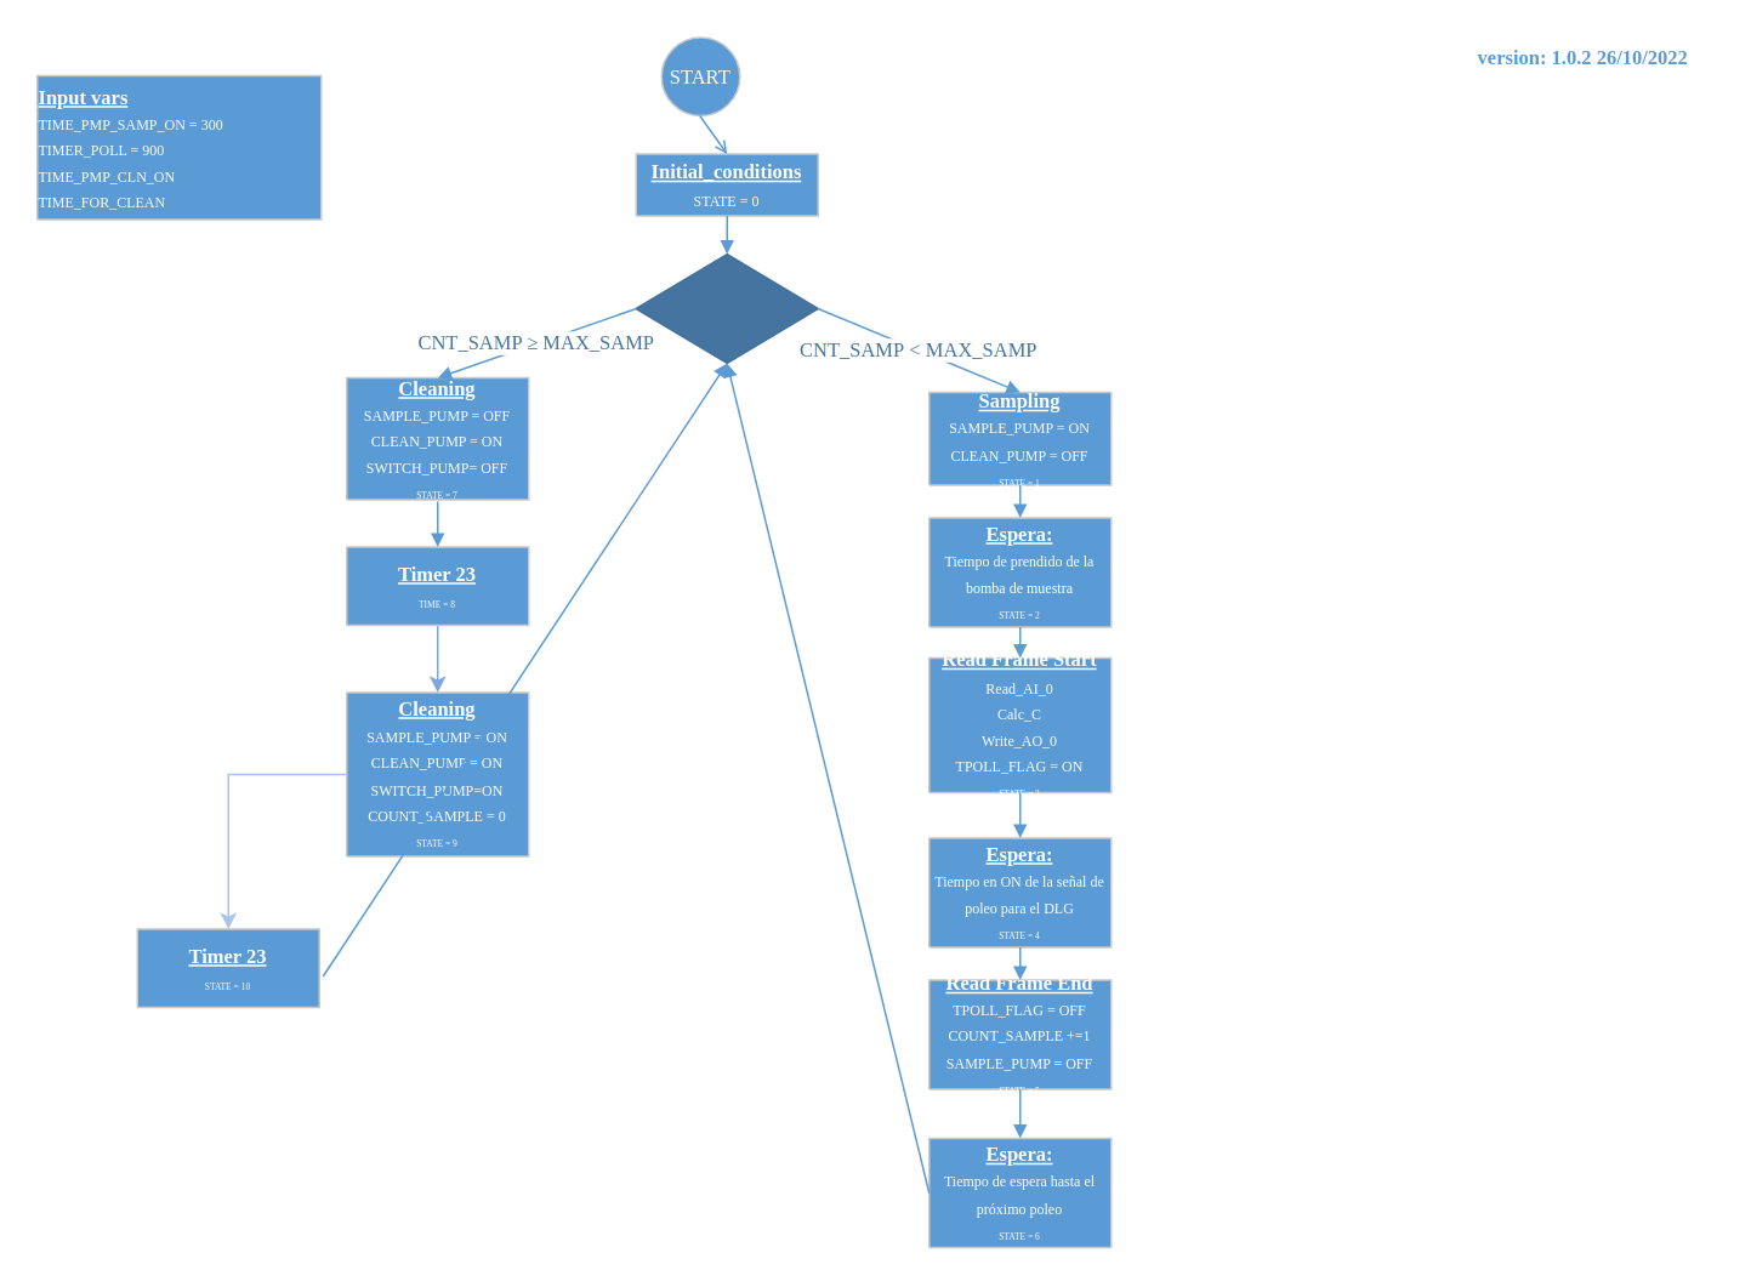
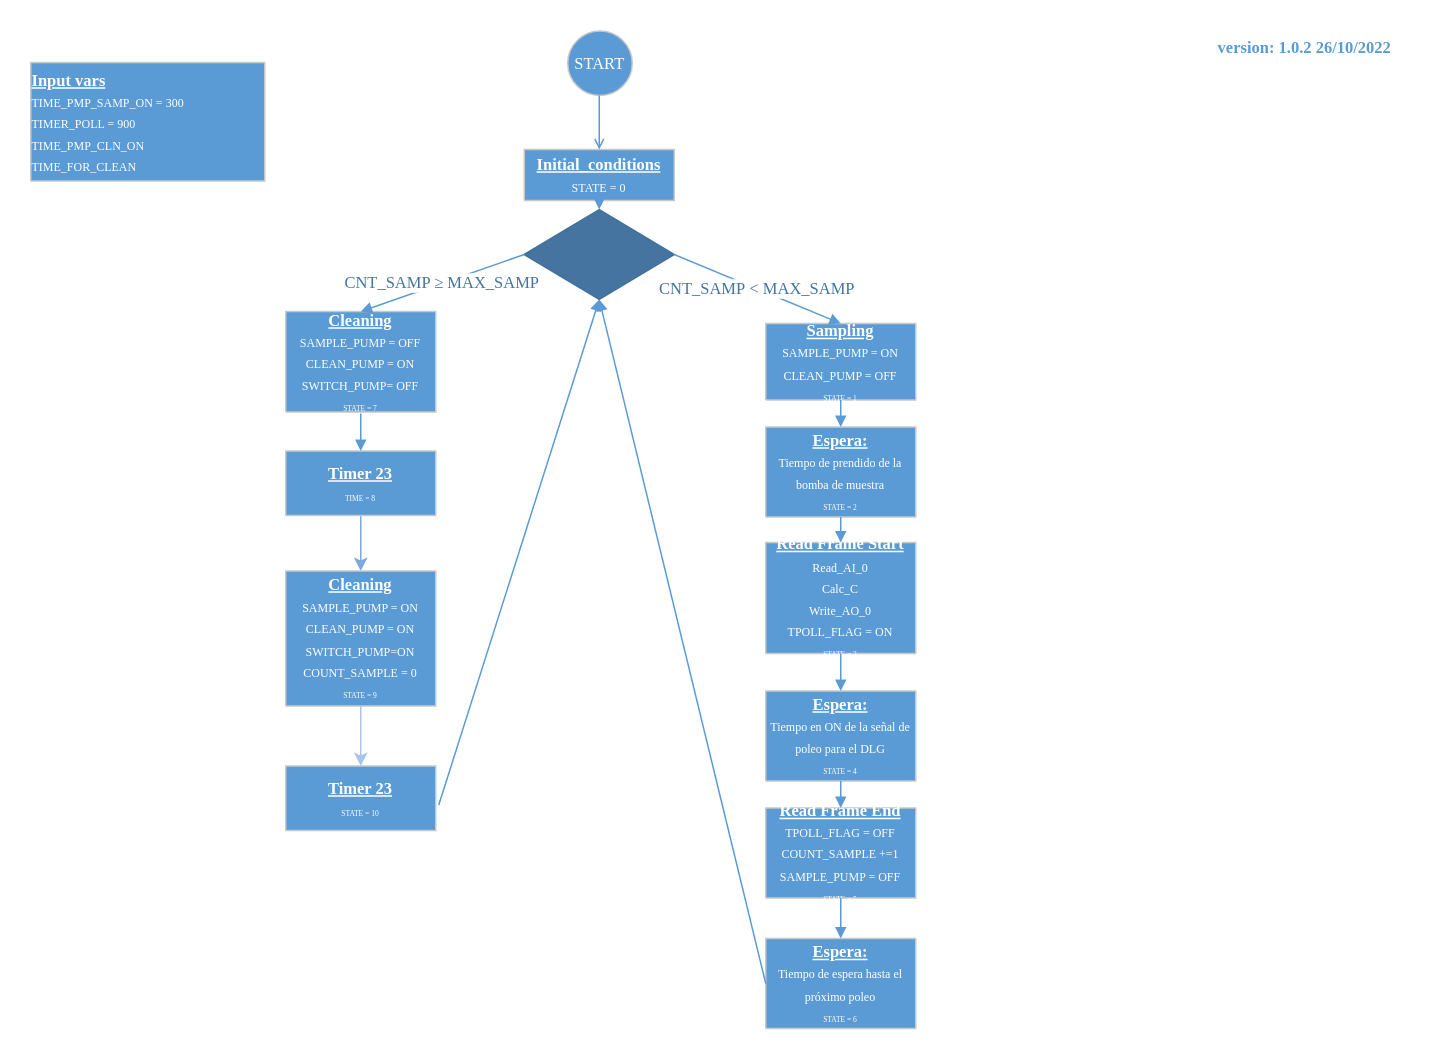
- <mxCell id="3" value="&lt;font style=&quot;font-size:11px;font-family:Calibri;color:#feffff;direction:ltr;letter-spacing:0px;line-height:120%;opacity:1&quot;&gt;START&lt;br/&gt;&lt;/font&gt;" style="verticalAlign=middle;align=center;vsdxID=42;fillColor=#5b9bd5;gradientColor=none;shape=stencil(vVFBDgIhDHwNRxKE+IJ1/Ufjll0iLpuCLv5eSDWKevLgbaYznTatMF2cYEGhVUwUjri6IU3C7ITWbp6QXCpImF6YzgbCkcJ5HpgvUJ0VncKlJmTuU7VDqyuzLdM9O4EORaLcaIpa7yNoo75GqSwhuygpJEguzM1UDzSiLGOk9TDec1iKK+LyUf5lsf+tVcDzzNZ5z1961d/fUkr8UtPfAA==);strokeColor=#c8c8c8;spacingTop=-1;spacingBottom=-1;spacingLeft=-1;spacingRight=-1;labelBackgroundColor=none;rounded=0;html=1;whiteSpace=wrap;" parent="1" vertex="1"><mxGeometry x="363" y="20" width="43" height="43" as="geometry" /></mxCell>
+ <mxCell id="3" value="&lt;font style=&quot;font-size:11px;font-family:Calibri;color:#feffff;direction:ltr;letter-spacing:0px;line-height:120%;opacity:1&quot;&gt;START&lt;br/&gt;&lt;/font&gt;" style="verticalAlign=middle;align=center;vsdxID=42;fillColor=#5b9bd5;gradientColor=none;shape=stencil(vVFBDgIhDHwNRxKE+IJ1/Ufjll0iLpuCLv5eSDWKevLgbaYznTatMF2cYEGhVUwUjri6IU3C7ITWbp6QXCpImF6YzgbCkcJ5HpgvUJ0VncKlJmTuU7VDqyuzLdM9O4EORaLcaIpa7yNoo75GqSwhuygpJEguzM1UDzSiLGOk9TDec1iKK+LyUf5lsf+tVcDzzNZ5z1961d/fUkr8UtPfAA==);strokeColor=#c8c8c8;spacingTop=-1;spacingBottom=-1;spacingLeft=-1;spacingRight=-1;labelBackgroundColor=none;rounded=0;html=1;whiteSpace=wrap;" parent="1" vertex="1"><mxGeometry x="378" y="20" width="43" height="43" as="geometry" /></mxCell>
- <mxCell id="4" value="&lt;font style=&quot;font-size:11px;font-family:Calibri;color:#feffff;direction:ltr;letter-spacing:0px;line-height:120%;opacity:1&quot;&gt;&lt;u&gt;&lt;b&gt;Initial_conditions&lt;br/&gt;&lt;/b&gt;&lt;/u&gt;&lt;/font&gt;&lt;font style=&quot;font-size:8px;font-family:Themed;color:#feffff;direction:ltr;letter-spacing:0px;line-height:120%;opacity:1&quot;&gt;STATE = &lt;/font&gt;&lt;font style=&quot;font-size:8px;font-family:Themed;color:#feffff;direction:ltr;letter-spacing:0px;line-height:120%;opacity:1&quot;&gt;0&lt;/font&gt;&lt;font style=&quot;font-size:11px;font-family:Themed;color:#feffff;direction:ltr;letter-spacing:0px;line-height:120%;opacity:1&quot;&gt;&lt;br/&gt;&lt;/font&gt;" style="verticalAlign=middle;align=center;vsdxID=43;fillColor=#5b9bd5;gradientColor=none;shape=stencil(nZBLDoAgDERP0z3SIyjew0SURgSD+Lu9kMZoXLhwN9O+tukAlrNpJg1SzDH4QW/URgNYgZTkjA4UkwJUgGXng+6DX1zLfmoymdXo17xh5zmRJ6Q42BWCfc2oJfdAr+Yv+AP9Cb7OJ3H/2JG1HNGz/84klThPVCc=);strokeColor=#c8c8c8;spacingTop=-1;spacingBottom=-1;spacingLeft=-1;spacingRight=-1;labelBackgroundColor=none;rounded=0;html=1;whiteSpace=wrap;" parent="1" vertex="1"><mxGeometry x="349" y="84" width="100" height="34" as="geometry" /></mxCell>
+ <mxCell id="4" value="&lt;font style=&quot;font-size:11px;font-family:Calibri;color:#feffff;direction:ltr;letter-spacing:0px;line-height:120%;opacity:1&quot;&gt;&lt;u&gt;&lt;b&gt;Initial_conditions&lt;br/&gt;&lt;/b&gt;&lt;/u&gt;&lt;/font&gt;&lt;font style=&quot;font-size:8px;font-family:Themed;color:#feffff;direction:ltr;letter-spacing:0px;line-height:120%;opacity:1&quot;&gt;STATE = &lt;/font&gt;&lt;font style=&quot;font-size:8px;font-family:Themed;color:#feffff;direction:ltr;letter-spacing:0px;line-height:120%;opacity:1&quot;&gt;0&lt;/font&gt;&lt;font style=&quot;font-size:11px;font-family:Themed;color:#feffff;direction:ltr;letter-spacing:0px;line-height:120%;opacity:1&quot;&gt;&lt;br/&gt;&lt;/font&gt;" style="verticalAlign=middle;align=center;vsdxID=43;fillColor=#5b9bd5;gradientColor=none;shape=stencil(nZBLDoAgDERP0z3SIyjew0SURgSD+Lu9kMZoXLhwN9O+tukAlrNpJg1SzDH4QW/URgNYgZTkjA4UkwJUgGXng+6DX1zLfmoymdXo17xh5zmRJ6Q42BWCfc2oJfdAr+Yv+AP9Cb7OJ3H/2JG1HNGz/84klThPVCc=);strokeColor=#c8c8c8;spacingTop=-1;spacingBottom=-1;spacingLeft=-1;spacingRight=-1;labelBackgroundColor=none;rounded=0;html=1;whiteSpace=wrap;" parent="1" vertex="1"><mxGeometry x="349" y="99" width="100" height="34" as="geometry" /></mxCell>
- <mxCell id="18" value="&lt;p style=&quot;margin-left: 0 ; margin-right: 0 ; margin-top: 0px ; margin-bottom: 0px ; text-indent: 0 ; direction: ltr&quot;&gt;&lt;font style=&quot;font-size: 11px ; font-family: &amp;#34;calibri&amp;#34; ; color: #feffff ; direction: ltr ; letter-spacing: 0px ; line-height: 120% ; opacity: 1&quot;&gt;&lt;u&gt;&lt;b&gt;Timer 23&lt;/b&gt;&lt;/u&gt;&lt;/font&gt;&lt;font style=&quot;font-size: 11px ; font-family: &amp;#34;themed&amp;#34; ; color: #feffff ; direction: ltr ; letter-spacing: 0px ; line-height: 120% ; opacity: 1&quot;&gt;&lt;br&gt;&lt;/font&gt;&lt;/p&gt;&lt;p style=&quot;margin-left: 0 ; margin-right: 0 ; margin-top: 0px ; margin-bottom: 0px ; text-indent: 0 ; direction: ltr&quot;&gt;&lt;font style=&quot;font-size: 5px ; font-family: &amp;#34;themed&amp;#34; ; color: #feffff ; direction: ltr ; letter-spacing: 0px ; line-height: 120% ; opacity: 1&quot;&gt;STATE = 10&lt;/font&gt;&lt;font style=&quot;font-size: 11px ; font-family: &amp;#34;themed&amp;#34; ; color: #feffff ; direction: ltr ; letter-spacing: 0px ; line-height: 120% ; opacity: 1&quot;&gt;&lt;br&gt;&lt;/font&gt;&lt;/p&gt;" style="verticalAlign=middle;align=center;vsdxID=65;fillColor=#5b9bd5;gradientColor=none;shape=stencil(nZBLDoAgDERP0z3SIyjew0SURgSD+Lu9kMZoXLhwN9O+tukAlrNpJg1SzDH4QW/URgNYgZTkjA4UkwJUgGXng+6DX1zLfmoymdXo17xh5zmRJ6Q42BWCfc2oJfdAr+Yv+AP9Cb7OJ3H/2JG1HNGz/84klThPVCc=);strokeColor=#c8c8c8;spacingTop=-1;spacingBottom=-1;spacingLeft=-1;spacingRight=-1;labelBackgroundColor=none;rounded=0;html=1;whiteSpace=wrap;" parent="1" vertex="1"><mxGeometry x="75" y="510" width="100" height="43" as="geometry" /></mxCell>
+ <mxCell id="18" value="&lt;p style=&quot;margin-left: 0 ; margin-right: 0 ; margin-top: 0px ; margin-bottom: 0px ; text-indent: 0 ; direction: ltr&quot;&gt;&lt;font style=&quot;font-size: 11px ; font-family: &amp;#34;calibri&amp;#34; ; color: #feffff ; direction: ltr ; letter-spacing: 0px ; line-height: 120% ; opacity: 1&quot;&gt;&lt;u&gt;&lt;b&gt;Timer 23&lt;/b&gt;&lt;/u&gt;&lt;/font&gt;&lt;font style=&quot;font-size: 11px ; font-family: &amp;#34;themed&amp;#34; ; color: #feffff ; direction: ltr ; letter-spacing: 0px ; line-height: 120% ; opacity: 1&quot;&gt;&lt;br&gt;&lt;/font&gt;&lt;/p&gt;&lt;p style=&quot;margin-left: 0 ; margin-right: 0 ; margin-top: 0px ; margin-bottom: 0px ; text-indent: 0 ; direction: ltr&quot;&gt;&lt;font style=&quot;font-size: 5px ; font-family: &amp;#34;themed&amp;#34; ; color: #feffff ; direction: ltr ; letter-spacing: 0px ; line-height: 120% ; opacity: 1&quot;&gt;STATE = 10&lt;/font&gt;&lt;font style=&quot;font-size: 11px ; font-family: &amp;#34;themed&amp;#34; ; color: #feffff ; direction: ltr ; letter-spacing: 0px ; line-height: 120% ; opacity: 1&quot;&gt;&lt;br&gt;&lt;/font&gt;&lt;/p&gt;" style="verticalAlign=middle;align=center;vsdxID=65;fillColor=#5b9bd5;gradientColor=none;shape=stencil(nZBLDoAgDERP0z3SIyjew0SURgSD+Lu9kMZoXLhwN9O+tukAlrNpJg1SzDH4QW/URgNYgZTkjA4UkwJUgGXng+6DX1zLfmoymdXo17xh5zmRJ6Q42BWCfc2oJfdAr+Yv+AP9Cb7OJ3H/2JG1HNGz/84klThPVCc=);strokeColor=#c8c8c8;spacingTop=-1;spacingBottom=-1;spacingLeft=-1;spacingRight=-1;labelBackgroundColor=none;rounded=0;html=1;whiteSpace=wrap;" parent="1" vertex="1"><mxGeometry x="190" y="510" width="100" height="43" as="geometry" /></mxCell>
